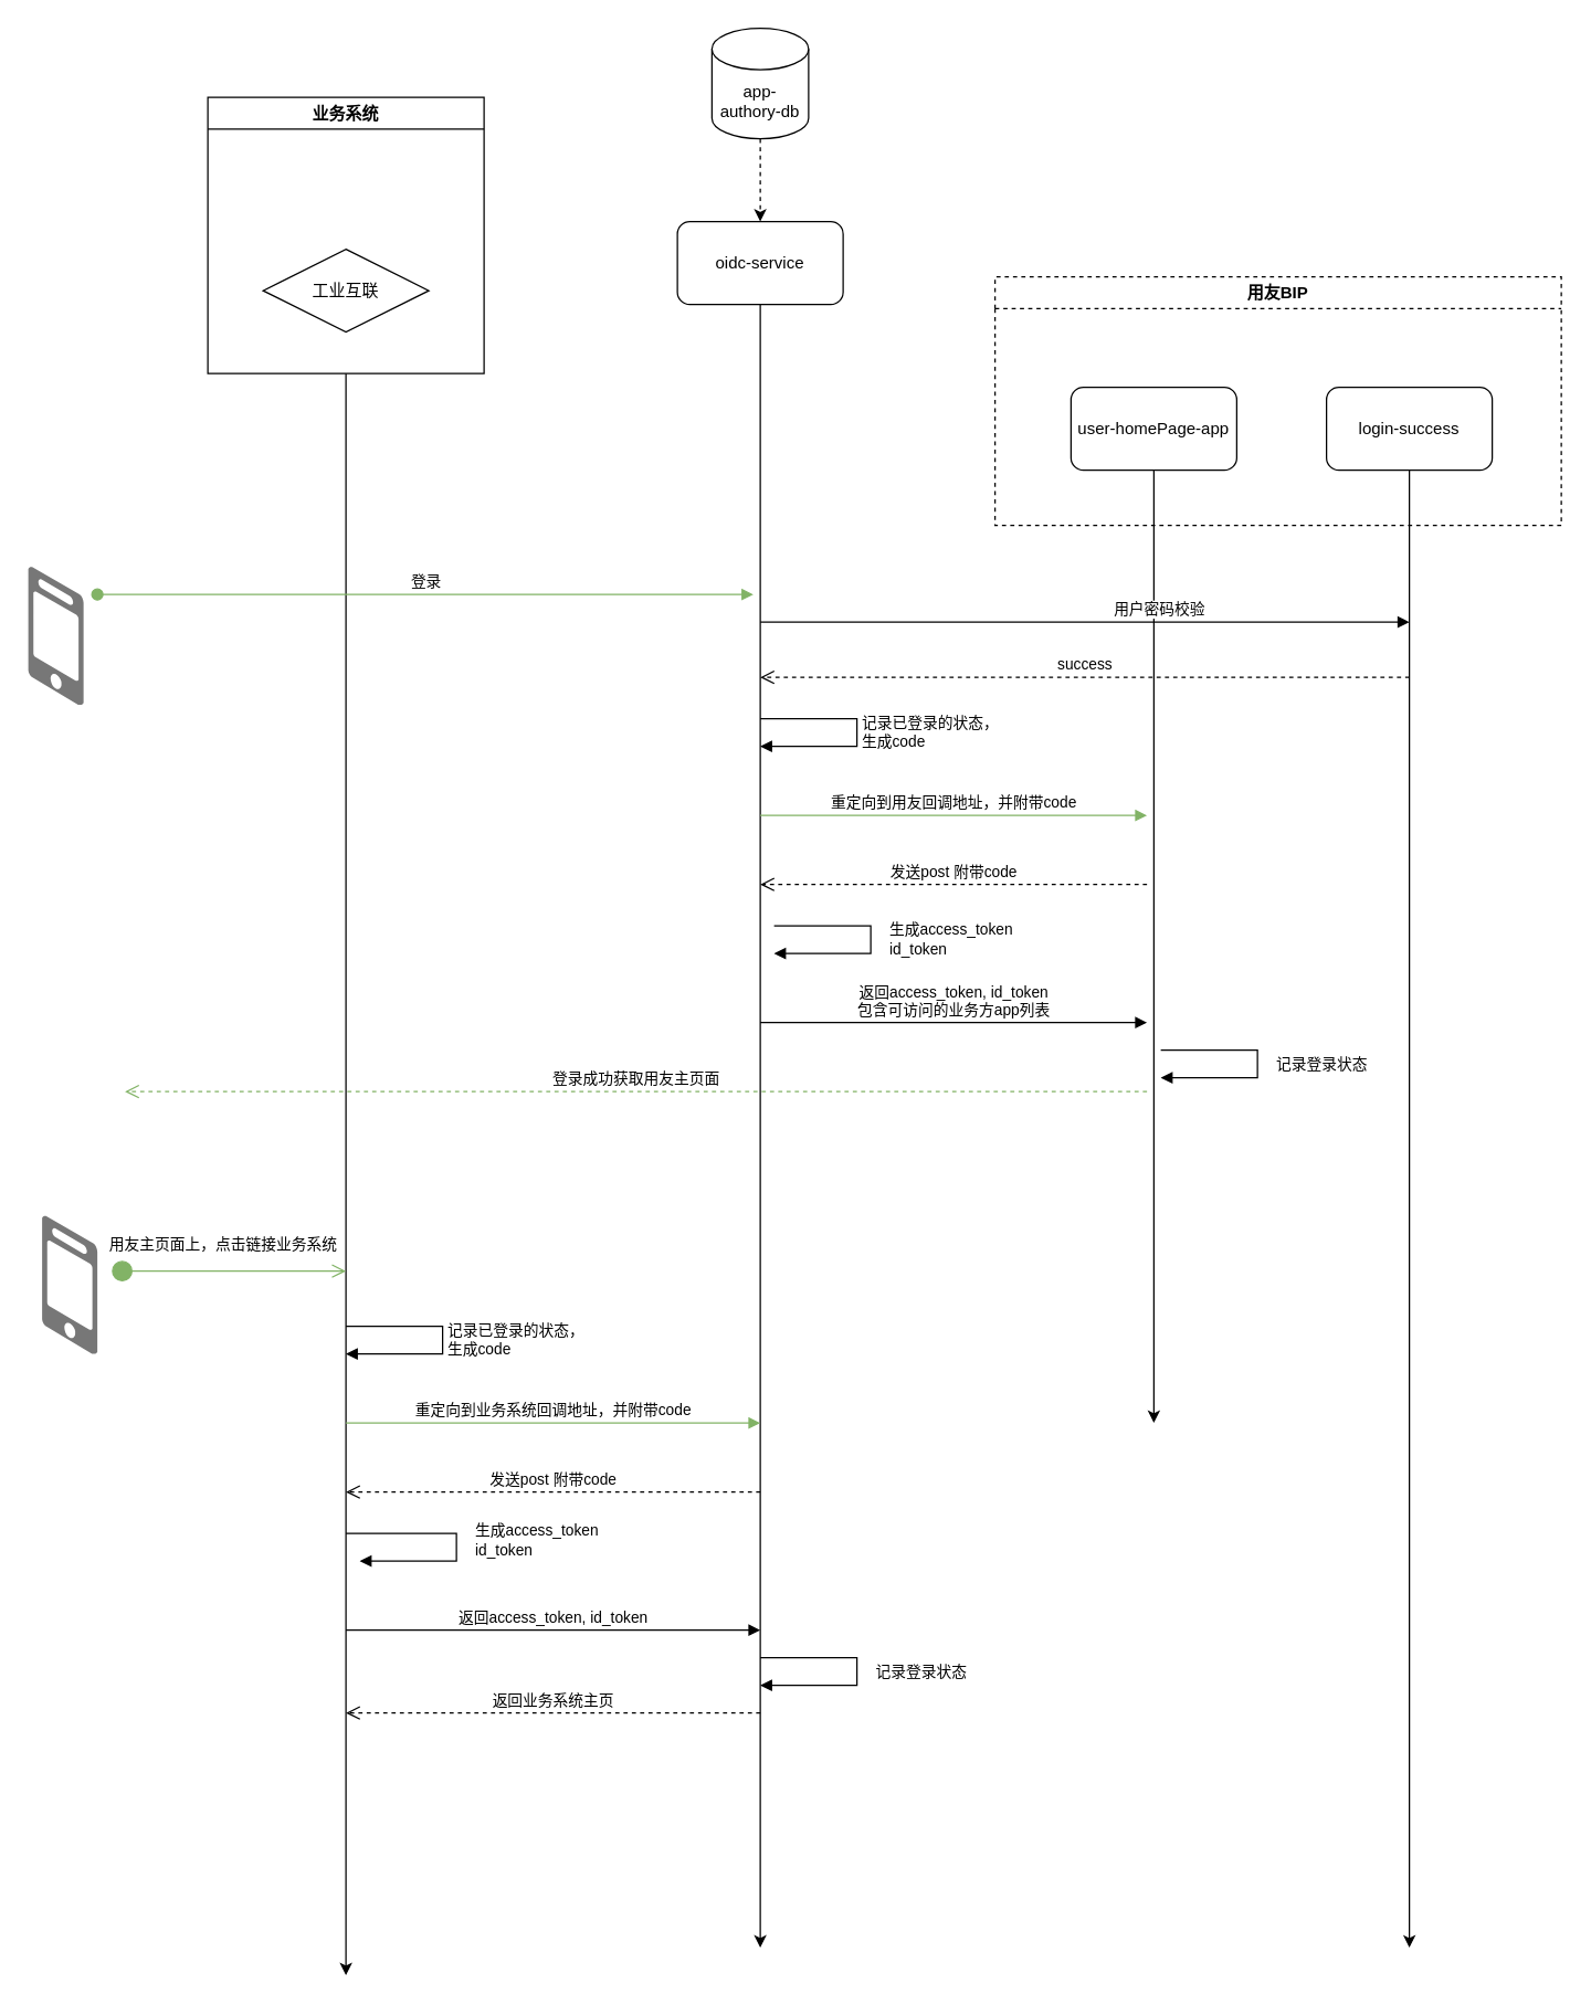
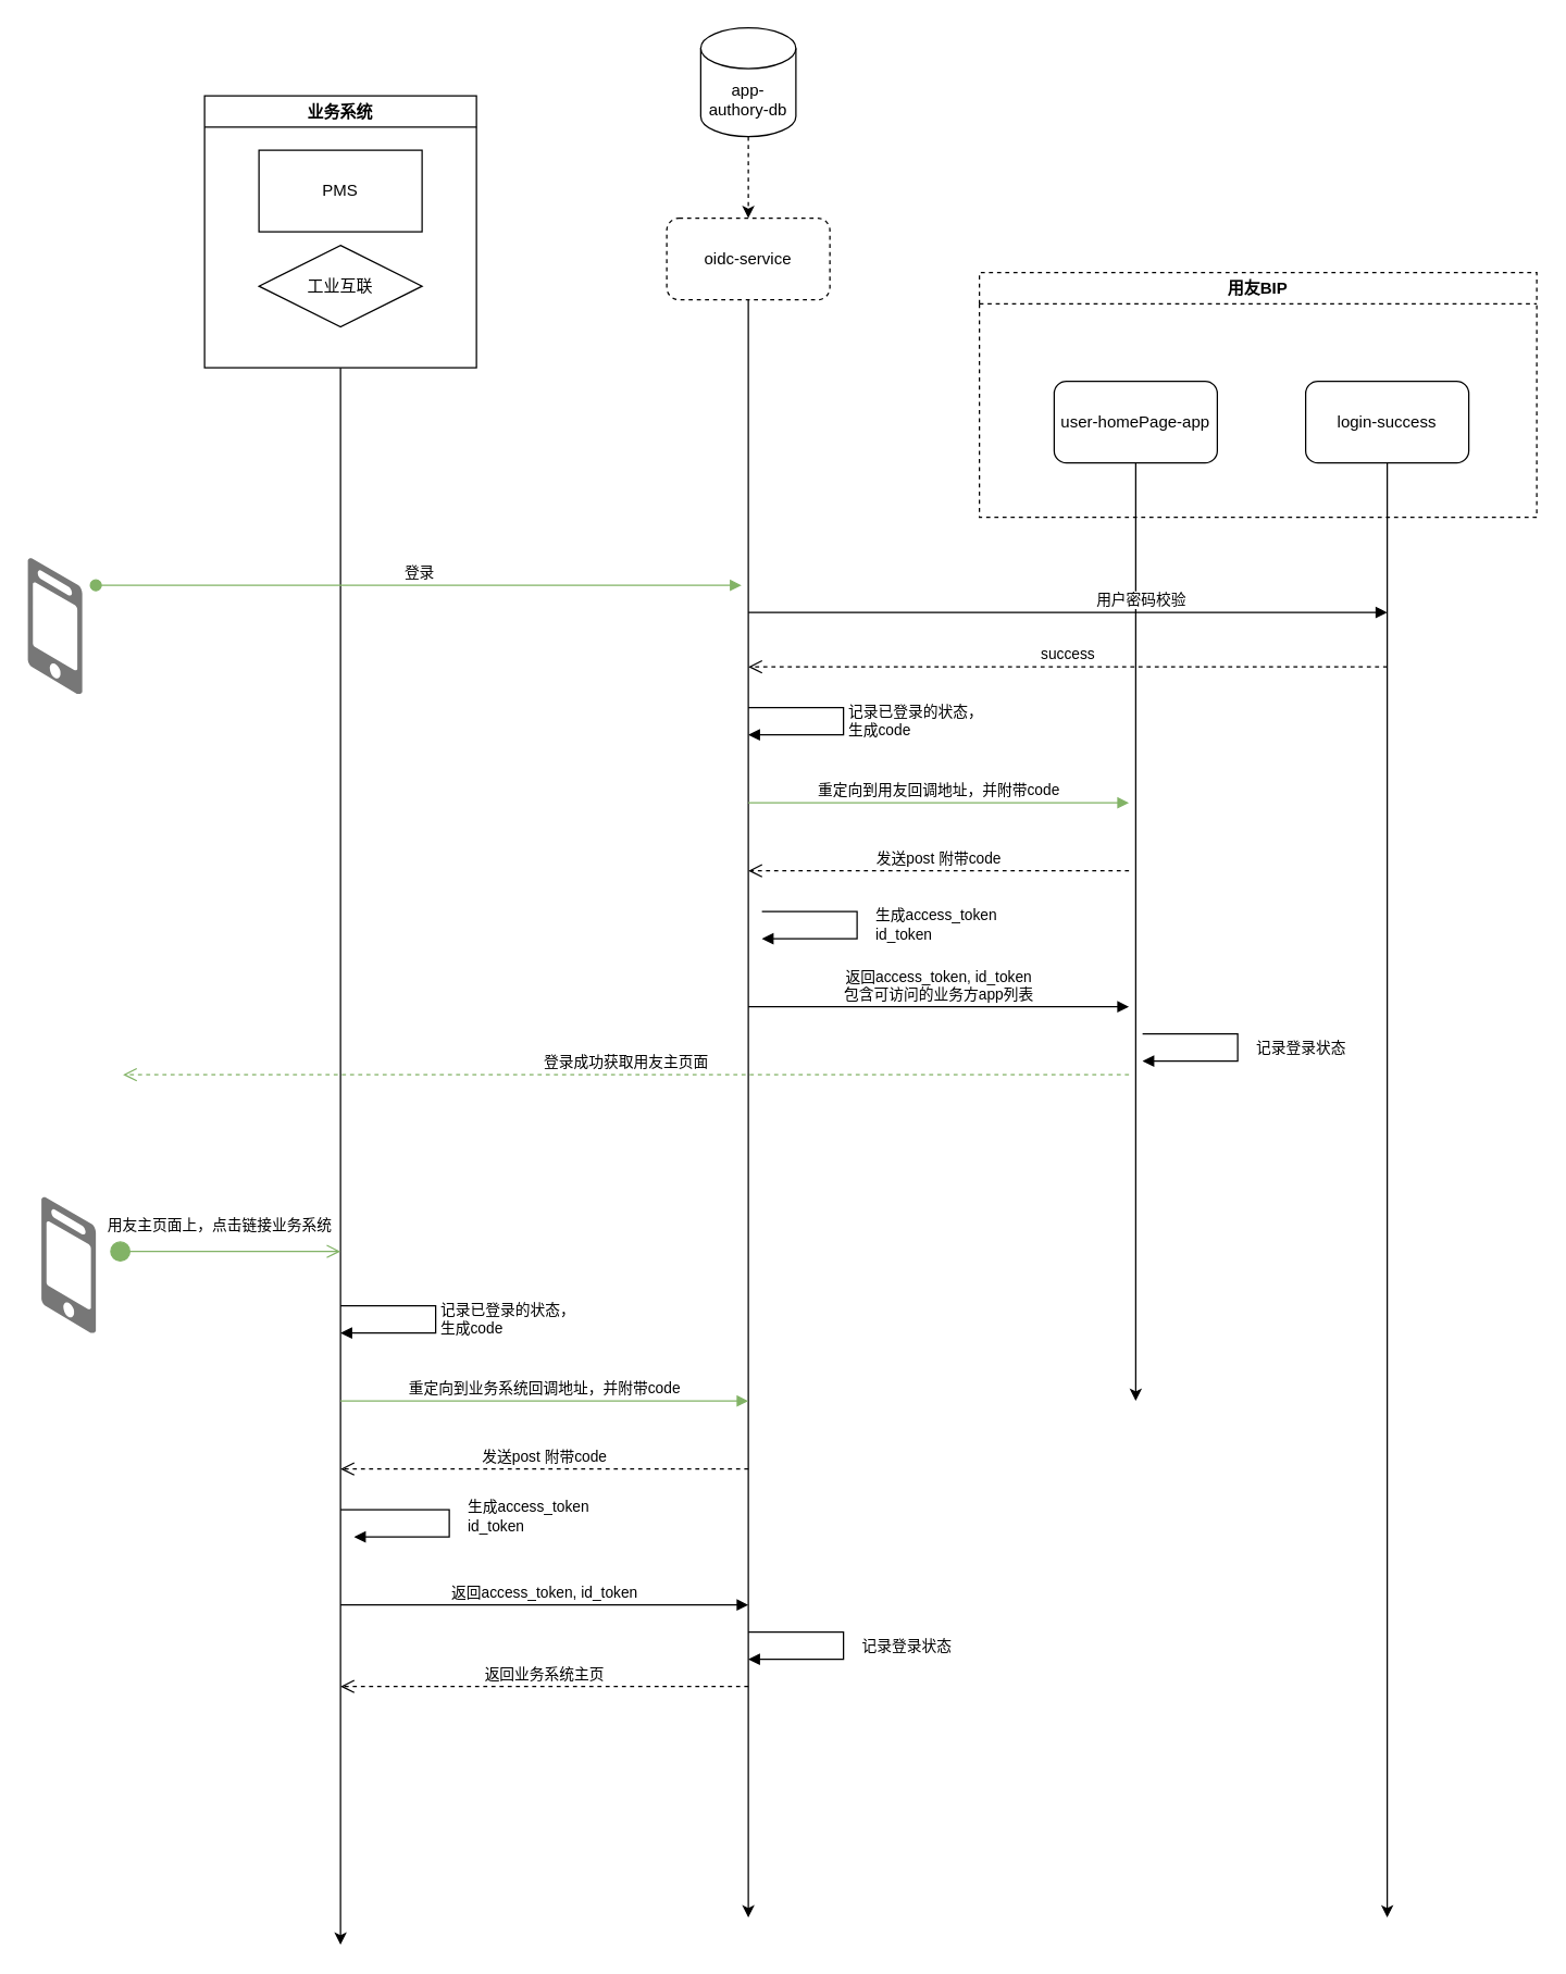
+ <mxCell id="12" value="PMS" style="rounded=0;whiteSpace=wrap;html=1;" vertex="1" parent="11"><mxGeometry x="40" y="40" width="120" height="60" as="geometry" /></mxCell>
- <mxCell id="2" value="oidc-service" style="rounded=1;whiteSpace=wrap;html=1;" vertex="1" parent="1"><mxGeometry x="490" y="160" width="120" height="60" as="geometry" /></mxCell>
+ <mxCell id="2" value="oidc-service" style="rounded=1;whiteSpace=wrap;html=1;dashed=1;" vertex="1" parent="1"><mxGeometry x="490" y="160" width="120" height="60" as="geometry" /></mxCell>
